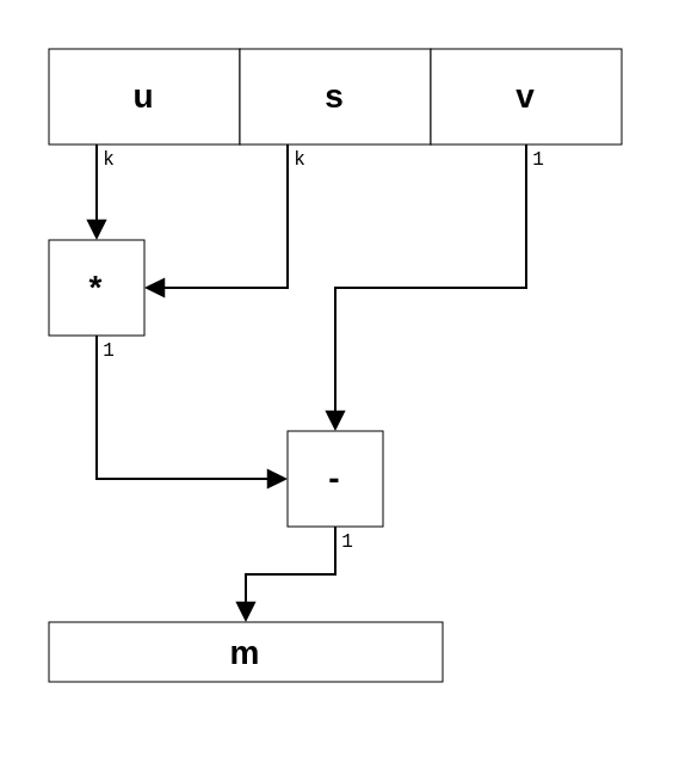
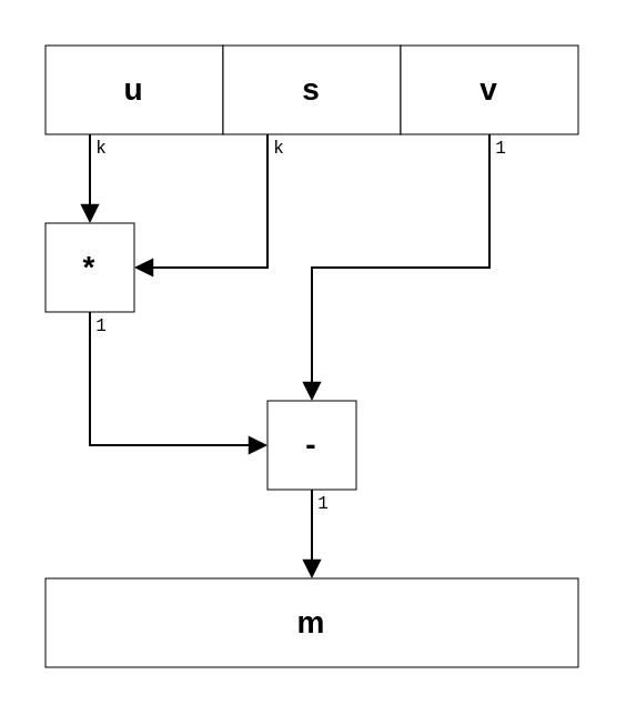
- <mxCell id="2" value="&lt;b&gt;m&lt;/b&gt;" style="rounded=0;whiteSpace=wrap;html=1;strokeWidth=0.5;fontFamily=Helvetica;fontSize=14;fillColor=default;" parent="1" vertex="1"><mxGeometry x="20" y="260" width="165" height="25" as="geometry" /></mxCell>
+ <mxCell id="2" value="&lt;b&gt;m&lt;/b&gt;" style="rounded=0;whiteSpace=wrap;html=1;strokeWidth=0.5;fontFamily=Helvetica;fontSize=14;fillColor=default;" parent="1" vertex="1"><mxGeometry x="20" y="260" width="240" height="40" as="geometry" /></mxCell>
